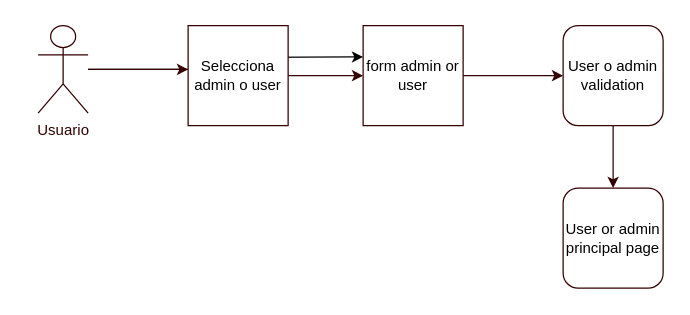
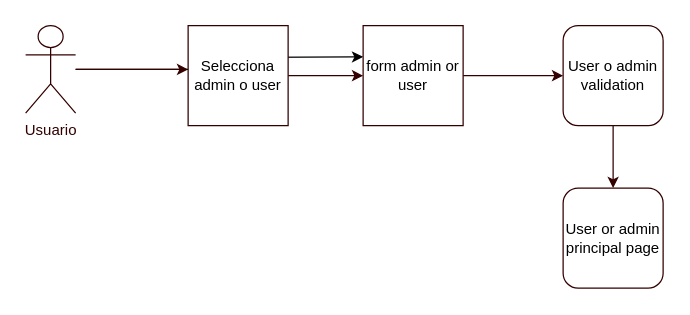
- <mxCell id="4" value="&lt;font color=&quot;#330000&quot;&gt;Usuario&lt;/font&gt;" style="shape=umlActor;verticalLabelPosition=bottom;labelBackgroundColor=#ffffff;verticalAlign=top;html=1;outlineConnect=0;strokeColor=#330000;" vertex="1" parent="1"><mxGeometry x="30" y="20" width="40" height="70" as="geometry" /></mxCell>
+ <mxCell id="4" value="&lt;font color=&quot;#330000&quot;&gt;Usuario&lt;/font&gt;" style="shape=umlActor;verticalLabelPosition=bottom;labelBackgroundColor=#ffffff;verticalAlign=top;html=1;outlineConnect=0;strokeColor=#330000;" vertex="1" parent="1"><mxGeometry x="20" y="20" width="40" height="70" as="geometry" /></mxCell>
